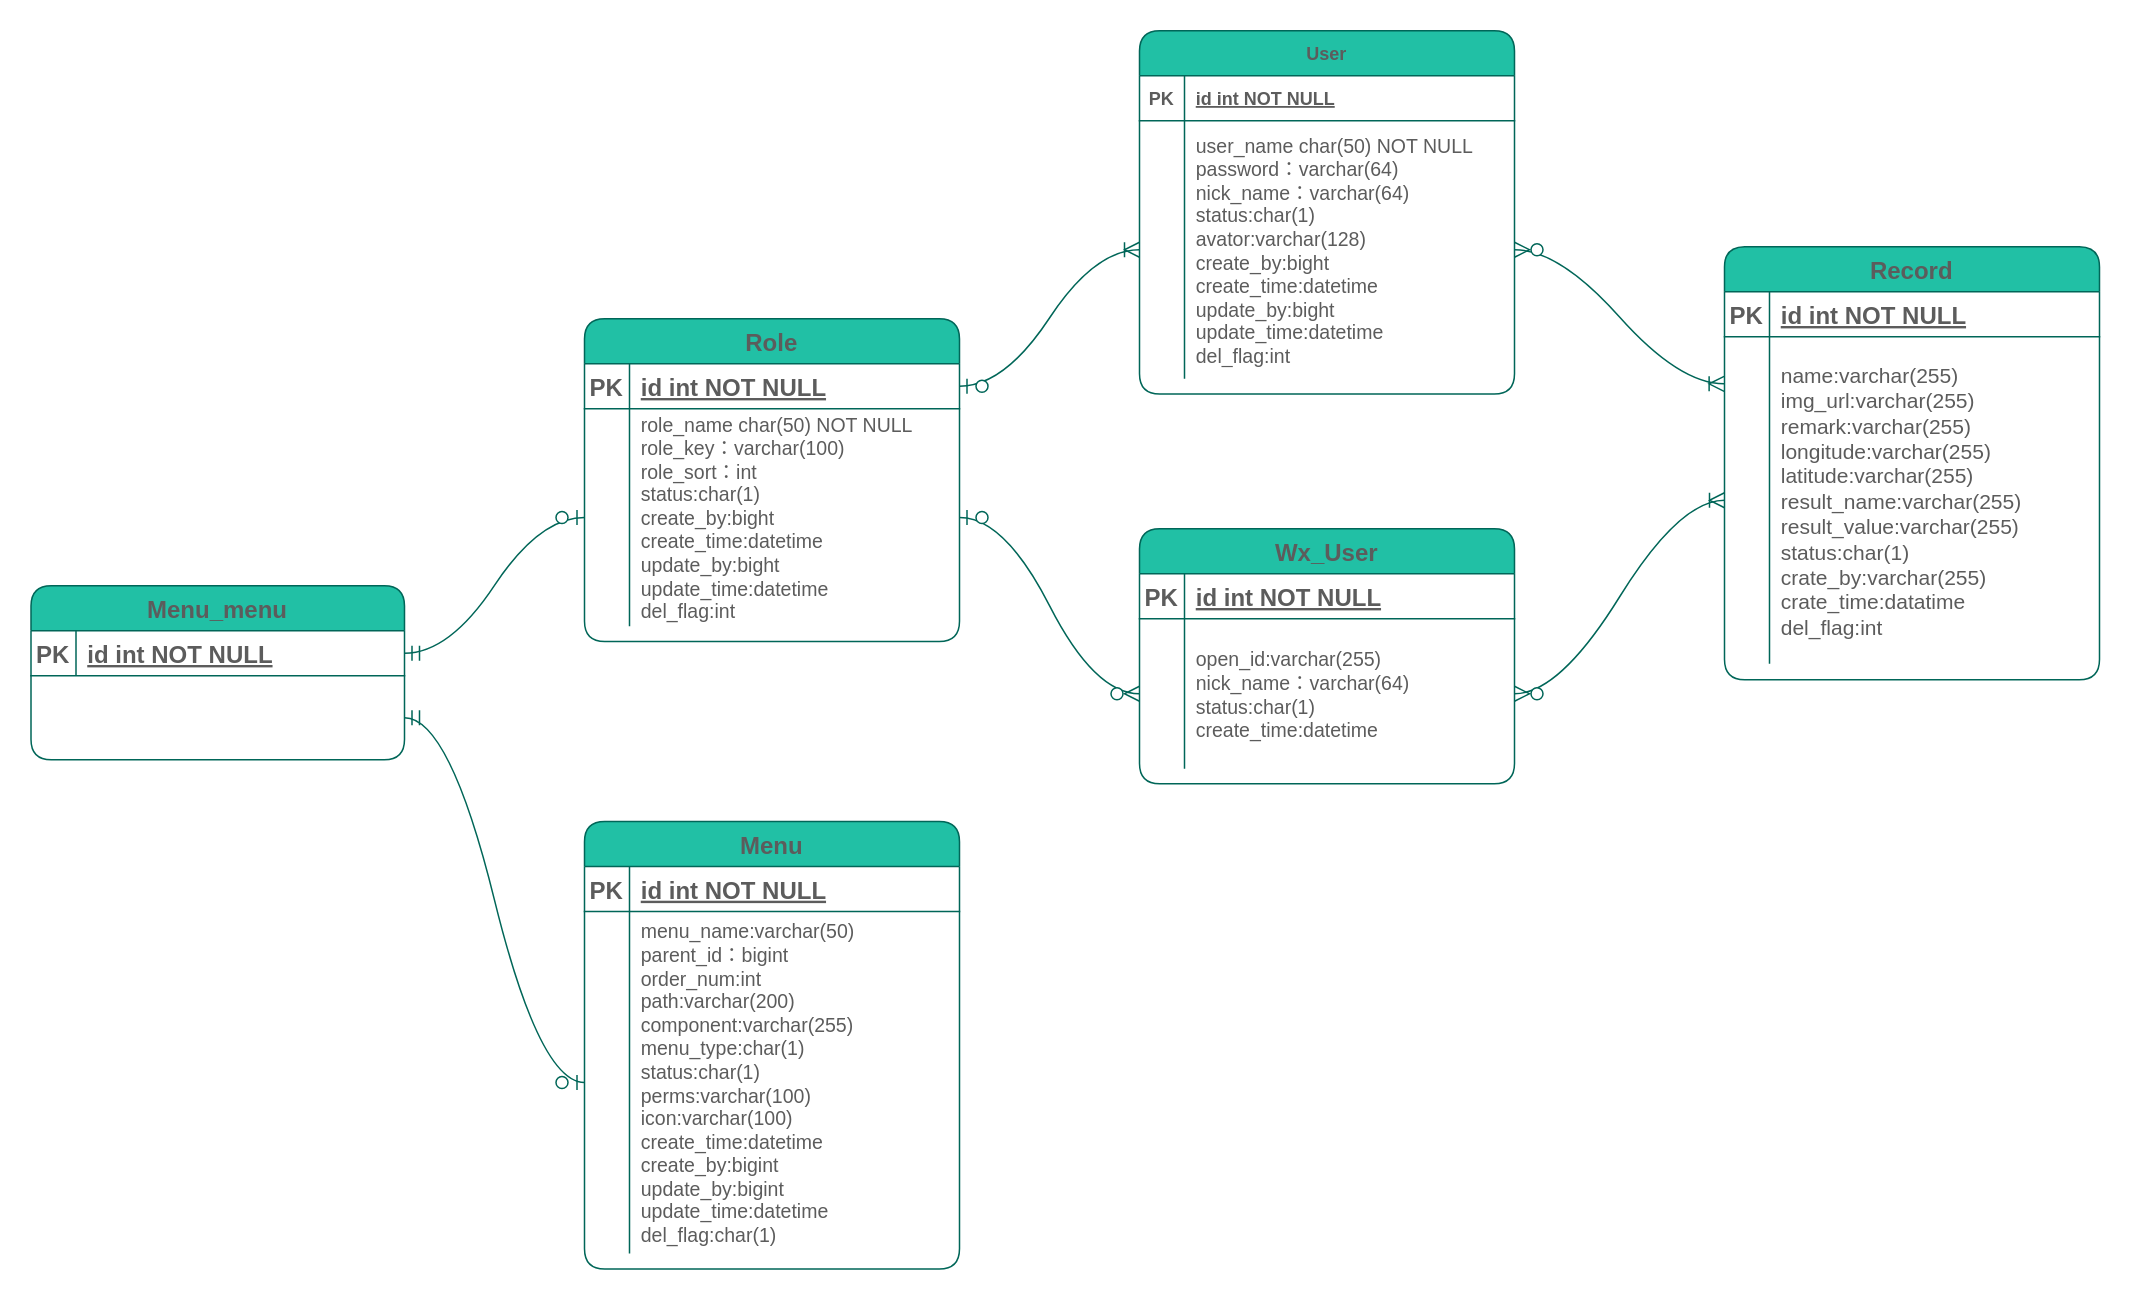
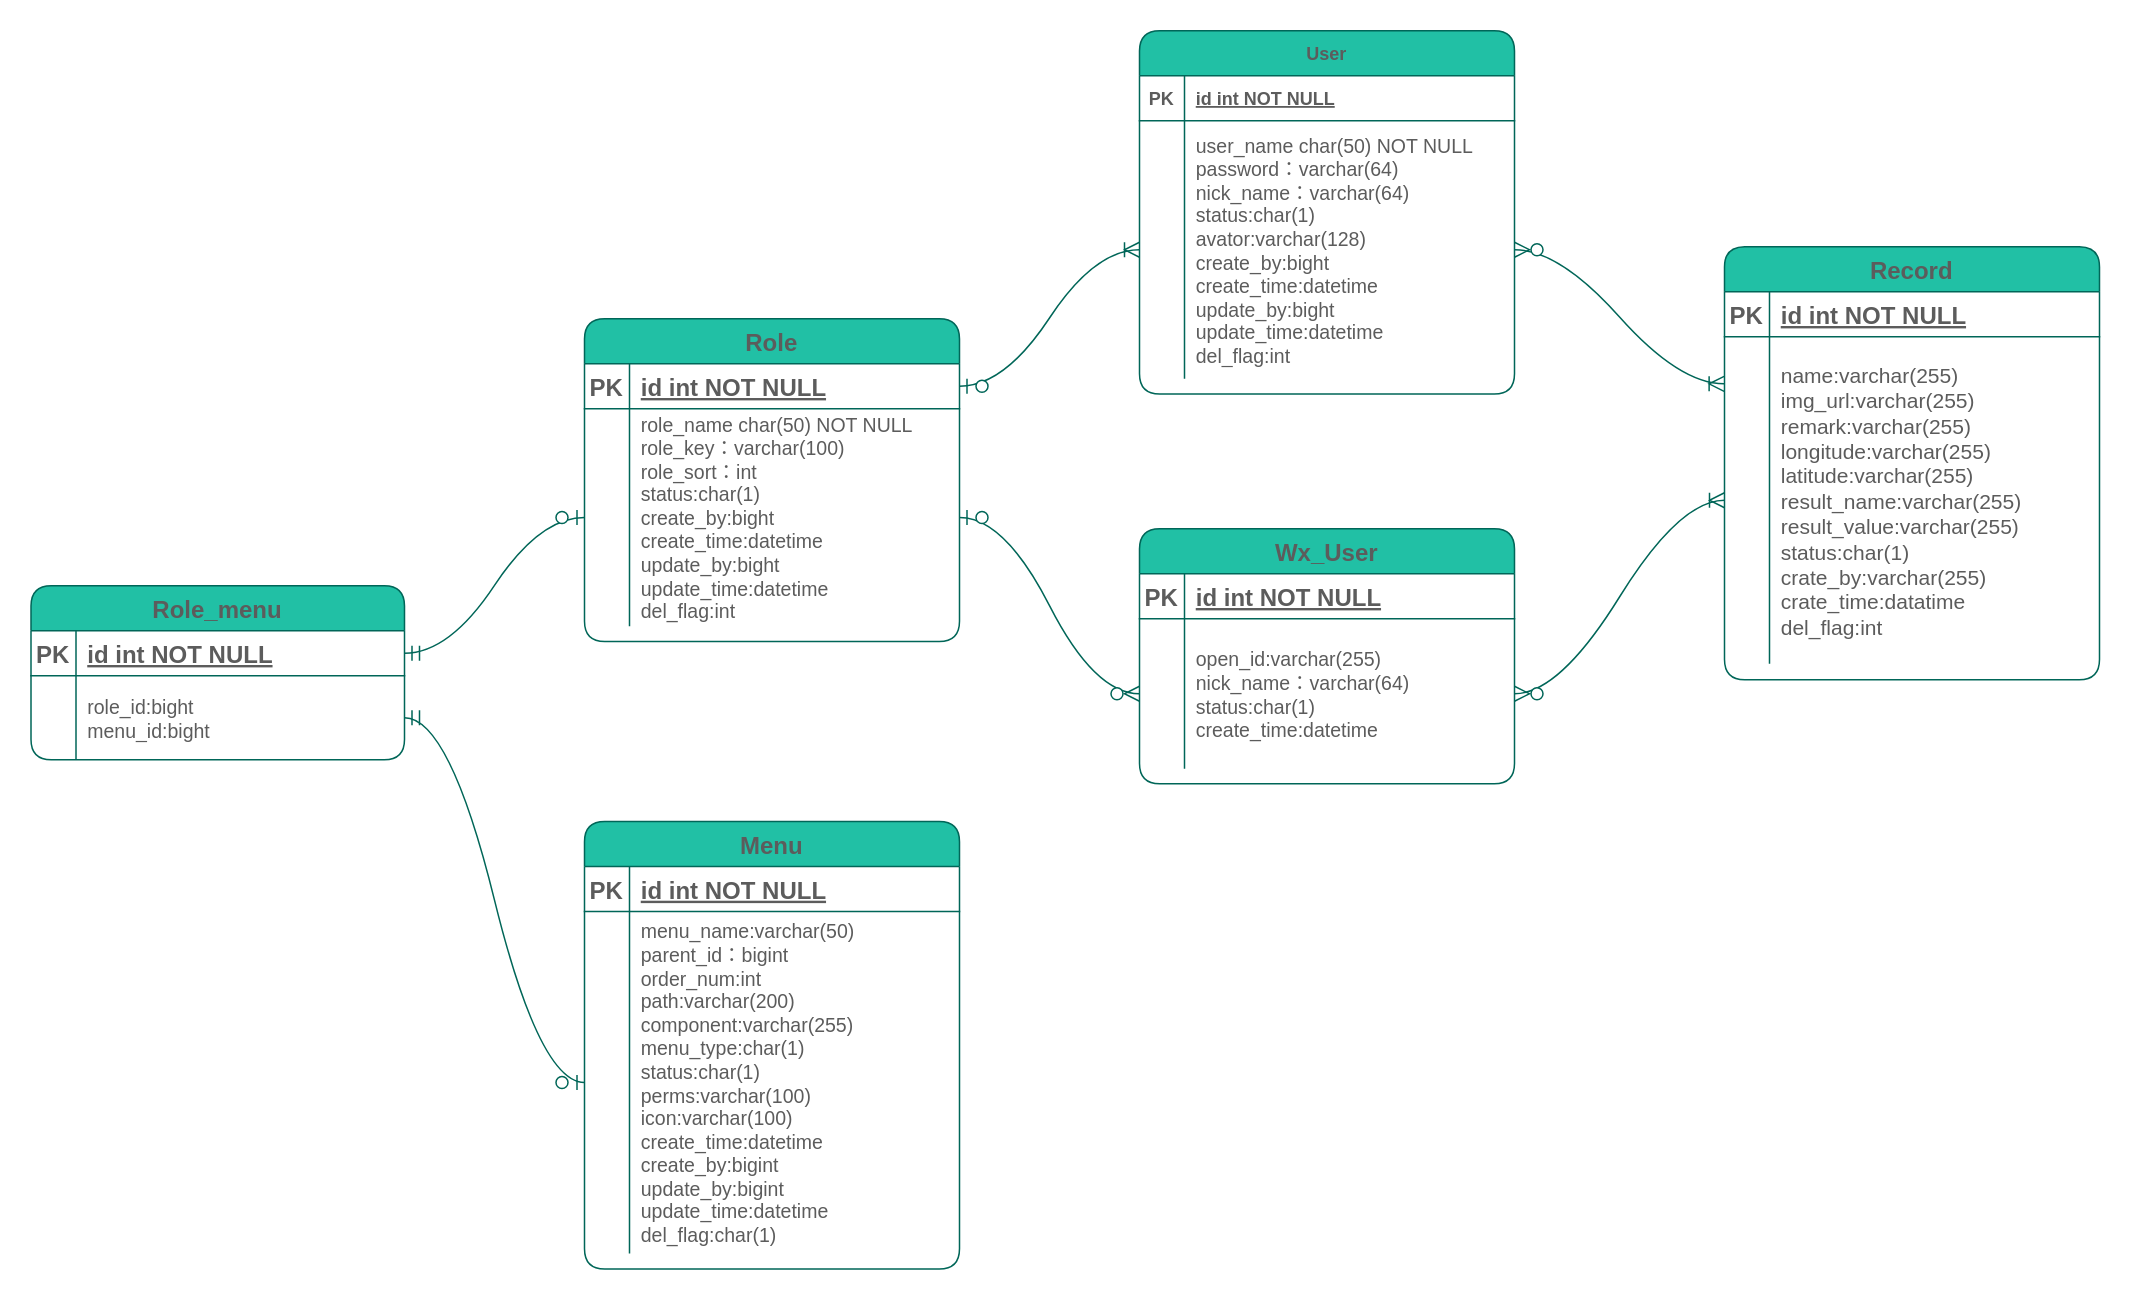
- <mxCell id="16" value="Menu_menu" style="shape=table;startSize=30;container=1;collapsible=1;childLayout=tableLayout;fixedRows=1;rowLines=0;fontStyle=1;align=center;resizeLast=1;labelBackgroundColor=none;fillColor=#21C0A5;strokeColor=#006658;fontColor=#5C5C5C;rounded=1;fontSize=16;" vertex="1" parent="1"><mxGeometry x="20" y="390" width="249" height="116.0" as="geometry" /></mxCell>
+ <mxCell id="16" value="Role_menu" style="shape=table;startSize=30;container=1;collapsible=1;childLayout=tableLayout;fixedRows=1;rowLines=0;fontStyle=1;align=center;resizeLast=1;labelBackgroundColor=none;fillColor=#21C0A5;strokeColor=#006658;fontColor=#5C5C5C;rounded=1;fontSize=16;" vertex="1" parent="1"><mxGeometry x="20" y="390" width="249" height="116.0" as="geometry" /></mxCell>
+ <mxCell id="22" value="role_id:bight&#10;menu_id:bight" style="shape=partialRectangle;overflow=hidden;connectable=0;fillColor=none;top=0;left=0;bottom=0;right=0;align=left;spacingLeft=6;labelBackgroundColor=none;strokeColor=#006658;fontColor=#5C5C5C;rounded=1;whiteSpace=wrap;fontStyle=0;fontSize=13;spacingTop=1;" vertex="1" parent="20"><mxGeometry x="30" width="219" height="56" as="geometry"><mxRectangle width="219" height="56" as="alternateBounds" /></mxGeometry></mxCell>
